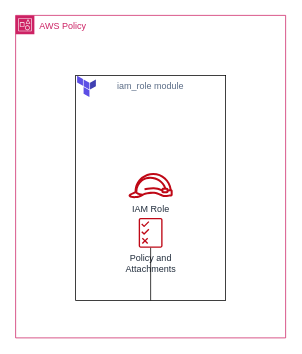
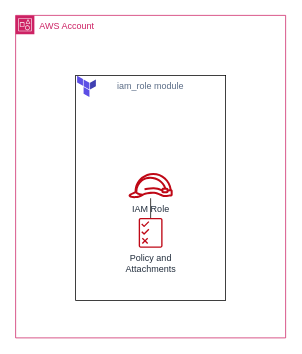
- <mxCell id="2" value="AWS Policy" style="points=[[0,0],[0.25,0],[0.5,0],[0.75,0],[1,0],[1,0.25],[1,0.5],[1,0.75],[1,1],[0.75,1],[0.5,1],[0.25,1],[0,1],[0,0.75],[0,0.5],[0,0.25]];outlineConnect=0;gradientColor=none;html=1;whiteSpace=wrap;fontSize=12;fontStyle=0;container=1;pointerEvents=0;collapsible=0;recursiveResize=0;shape=mxgraph.aws4.group;grIcon=mxgraph.aws4.group_account;strokeColor=#CD2264;fillColor=none;verticalAlign=top;align=left;spacingLeft=30;fontColor=#CD2264;dashed=0;" vertex="1" parent="1"><mxGeometry x="20" y="20" width="360" height="430" as="geometry" /></mxCell>
+ <mxCell id="2" value="AWS Account" style="points=[[0,0],[0.25,0],[0.5,0],[0.75,0],[1,0],[1,0.25],[1,0.5],[1,0.75],[1,1],[0.75,1],[0.5,1],[0.25,1],[0,1],[0,0.75],[0,0.5],[0,0.25]];outlineConnect=0;gradientColor=none;html=1;whiteSpace=wrap;fontSize=12;fontStyle=0;container=1;pointerEvents=0;collapsible=0;recursiveResize=0;shape=mxgraph.aws4.group;grIcon=mxgraph.aws4.group_account;strokeColor=#CD2264;fillColor=none;verticalAlign=top;align=left;spacingLeft=30;fontColor=#CD2264;dashed=0;" vertex="1" parent="1"><mxGeometry x="20" y="20" width="360" height="430" as="geometry" /></mxCell>
- <mxCell id="7" value="" style="endArrow=none;html=1;rounded=0;" edge="1" parent="2" source="5" target="3"><mxGeometry width="50" height="50" relative="1" as="geometry"><mxPoint x="320" y="660" as="sourcePoint" /><mxPoint x="370" y="610" as="targetPoint" /></mxGeometry></mxCell>
+ <mxCell id="7" value="" style="endArrow=none;html=1;rounded=0;" edge="1" parent="2" source="5" target="6"><mxGeometry width="50" height="50" relative="1" as="geometry"><mxPoint x="320" y="660" as="sourcePoint" /><mxPoint x="370" y="610" as="targetPoint" /></mxGeometry></mxCell>
